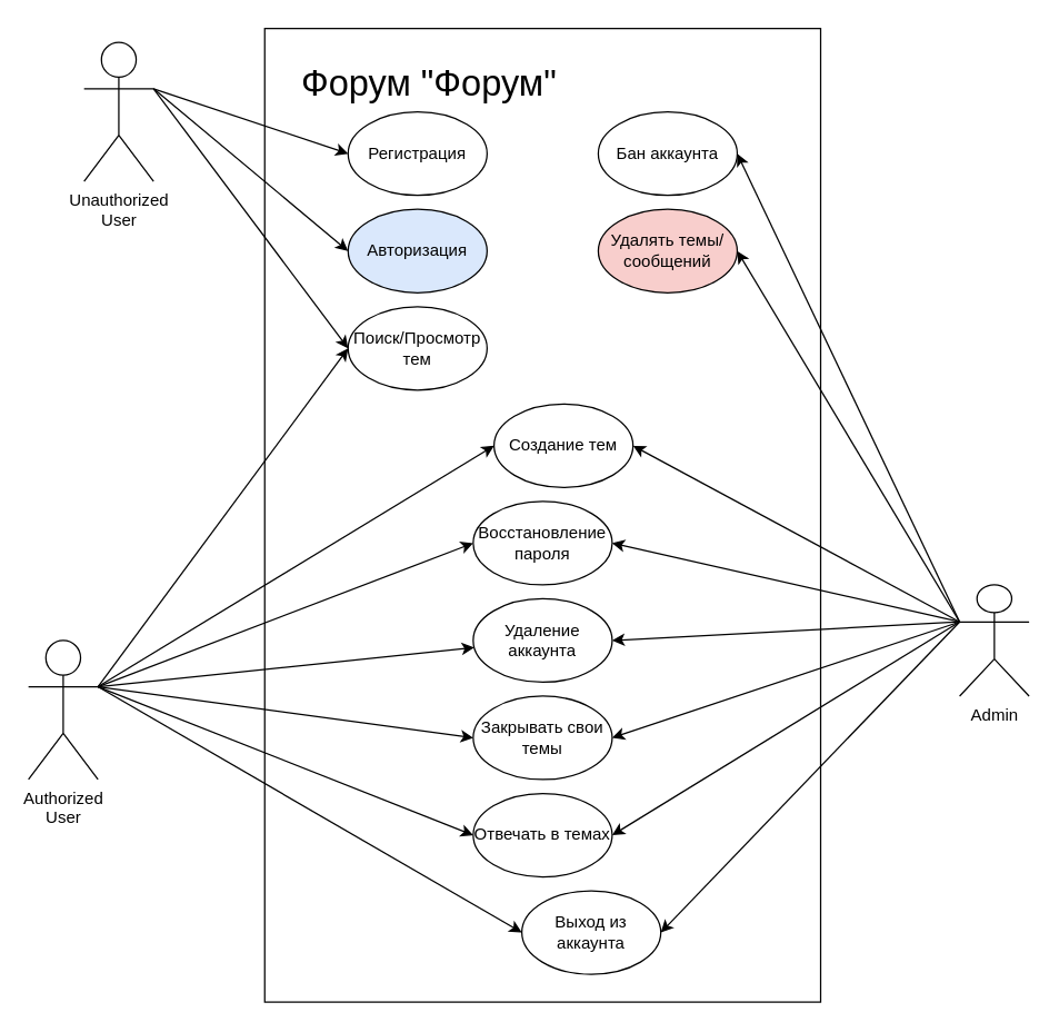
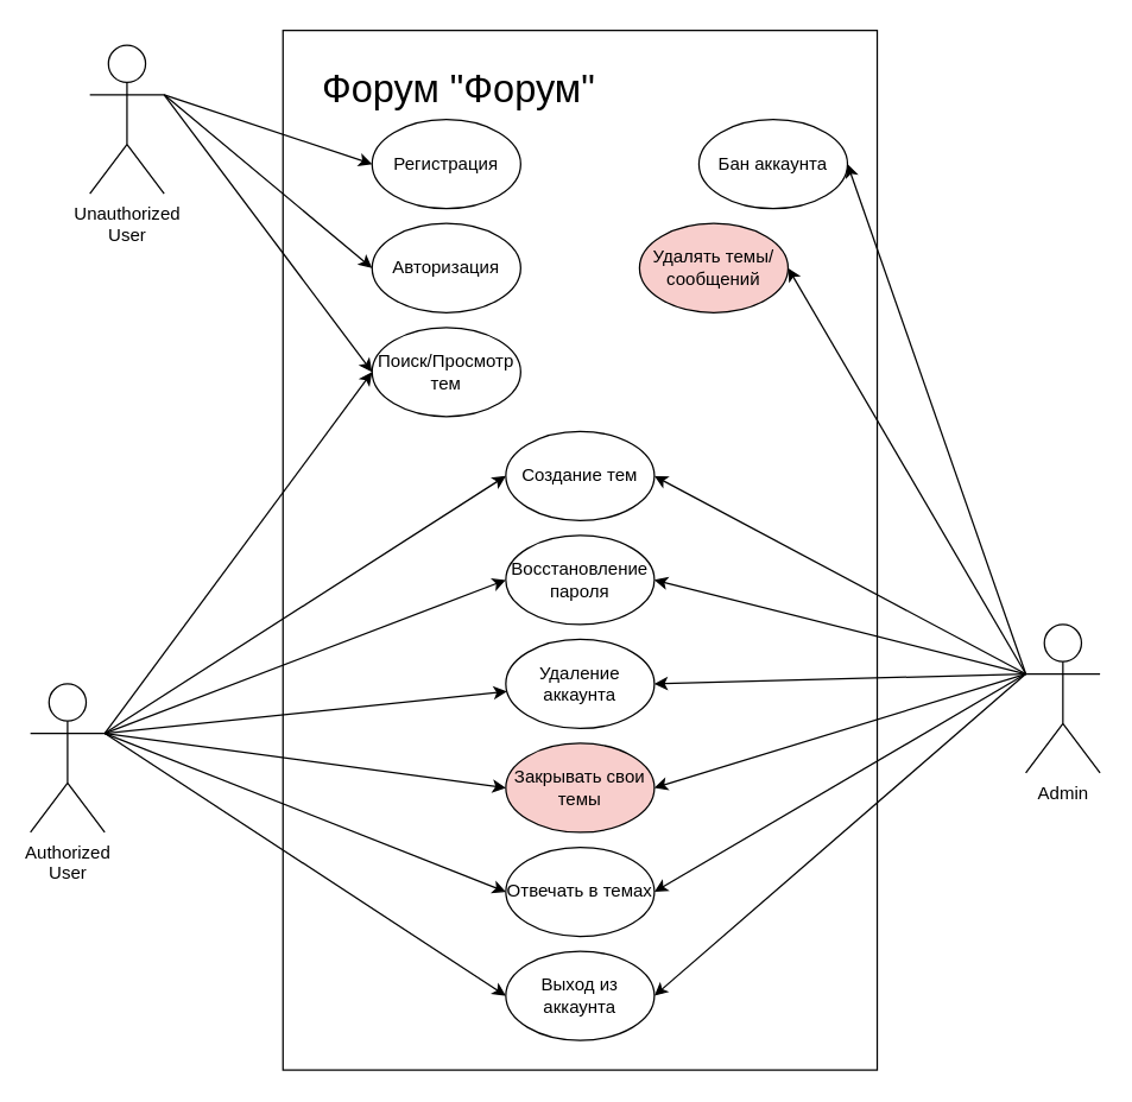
- <mxCell id="34" value="Бан аккаунта" style="ellipse;whiteSpace=wrap;html=1;" vertex="1" parent="1"><mxGeometry x="430" y="80" width="100" height="60" as="geometry" /></mxCell>
+ <mxCell id="34" value="Бан аккаунта" style="ellipse;whiteSpace=wrap;html=1;" vertex="1" parent="1"><mxGeometry x="470" y="80" width="100" height="60" as="geometry" /></mxCell>
- <mxCell id="22" value="Авторизация" style="ellipse;whiteSpace=wrap;html=1;fillColor=#dae8fc;" vertex="1" parent="1"><mxGeometry x="250" y="150" width="100" height="60" as="geometry" /></mxCell>
+ <mxCell id="22" value="Авторизация" style="ellipse;whiteSpace=wrap;html=1;" vertex="1" parent="1"><mxGeometry x="250" y="150" width="100" height="60" as="geometry" /></mxCell>
- <mxCell id="23" value="Создание тем" style="ellipse;whiteSpace=wrap;html=1;" vertex="1" parent="1"><mxGeometry x="355" y="290" width="100" height="60" as="geometry" /></mxCell>
+ <mxCell id="23" value="Создание тем" style="ellipse;whiteSpace=wrap;html=1;" vertex="1" parent="1"><mxGeometry x="340" y="290" width="100" height="60" as="geometry" /></mxCell>
- <mxCell id="20" value="Admin&lt;br&gt;" style="shape=umlActor;verticalLabelPosition=bottom;labelBackgroundColor=#ffffff;verticalAlign=top;html=1;outlineConnect=0;" vertex="1" parent="1"><mxGeometry x="690" y="420" width="50" height="80" as="geometry" /></mxCell>
+ <mxCell id="20" value="Admin&lt;br&gt;" style="shape=umlActor;verticalLabelPosition=bottom;labelBackgroundColor=#ffffff;verticalAlign=top;html=1;outlineConnect=0;" vertex="1" parent="1"><mxGeometry x="690" y="420" width="50" height="100" as="geometry" /></mxCell>
- <mxCell id="24" value="Закрывать свои темы" style="ellipse;whiteSpace=wrap;html=1;" vertex="1" parent="1"><mxGeometry x="340" y="500" width="100" height="60" as="geometry" /></mxCell>
+ <mxCell id="24" value="Закрывать свои темы" style="ellipse;whiteSpace=wrap;html=1;fillColor=#f8cecc;" vertex="1" parent="1"><mxGeometry x="340" y="500" width="100" height="60" as="geometry" /></mxCell>
- <mxCell id="35" value="Выход из аккаунта" style="ellipse;whiteSpace=wrap;html=1;" vertex="1" parent="1"><mxGeometry x="375" y="640" width="100" height="60" as="geometry" /></mxCell>
+ <mxCell id="35" value="Выход из аккаунта" style="ellipse;whiteSpace=wrap;html=1;" vertex="1" parent="1"><mxGeometry x="340" y="640" width="100" height="60" as="geometry" /></mxCell>
